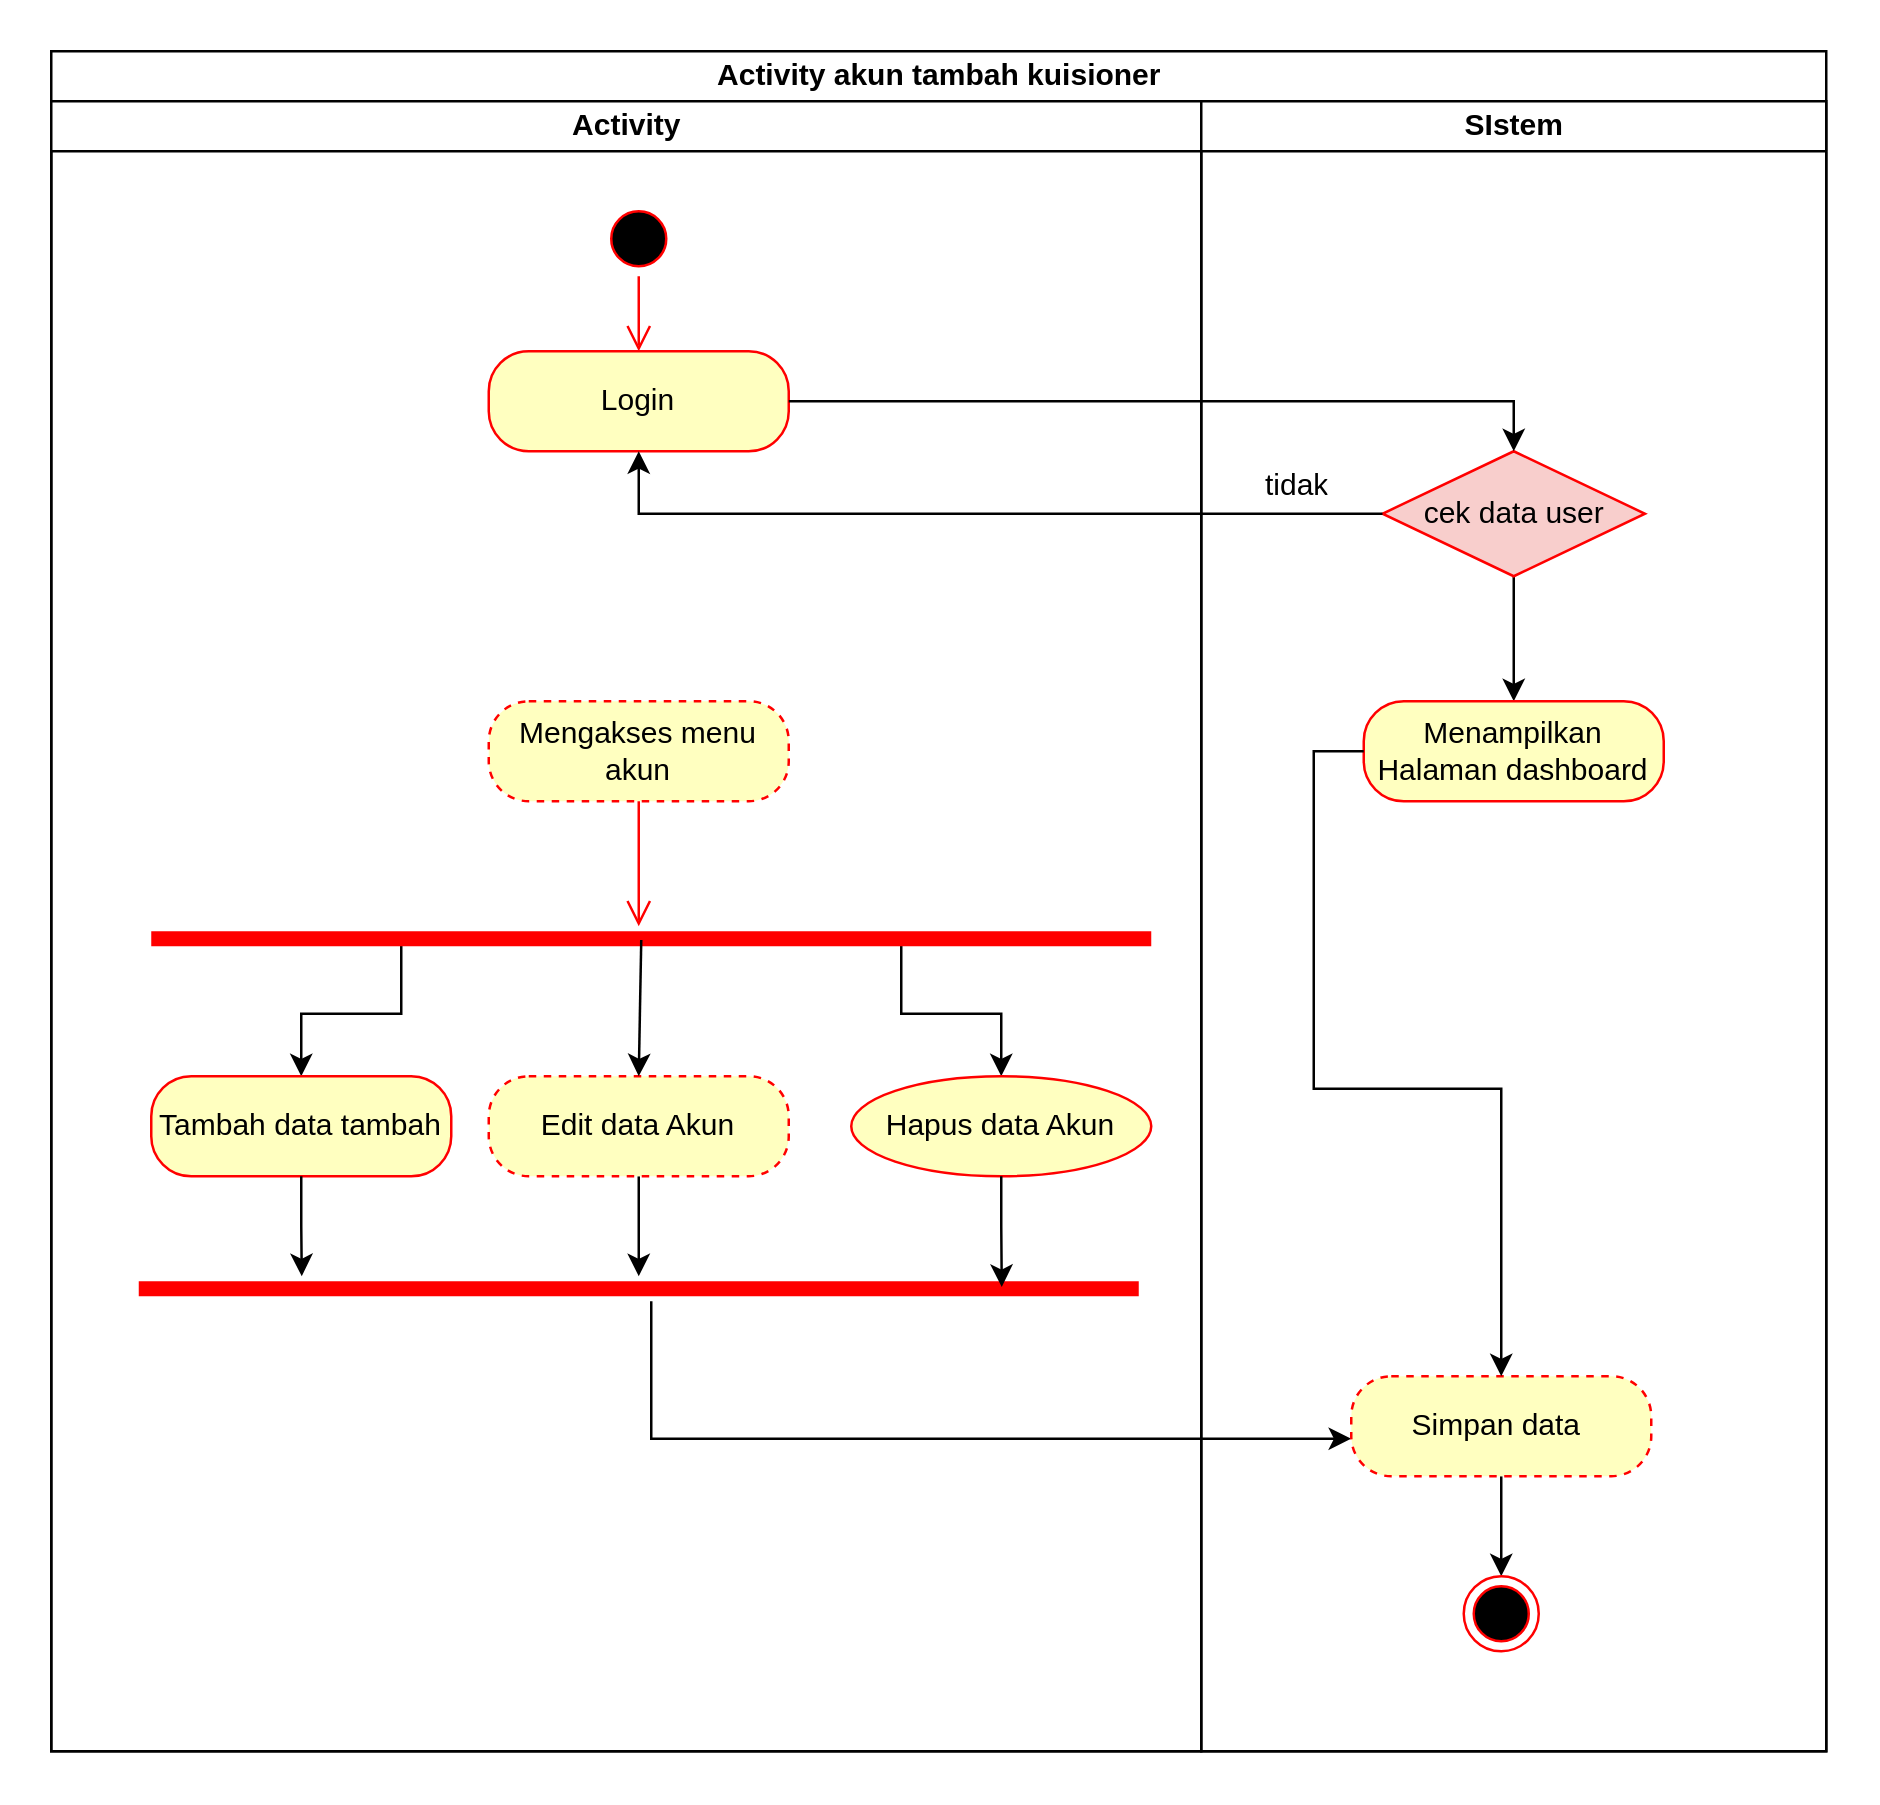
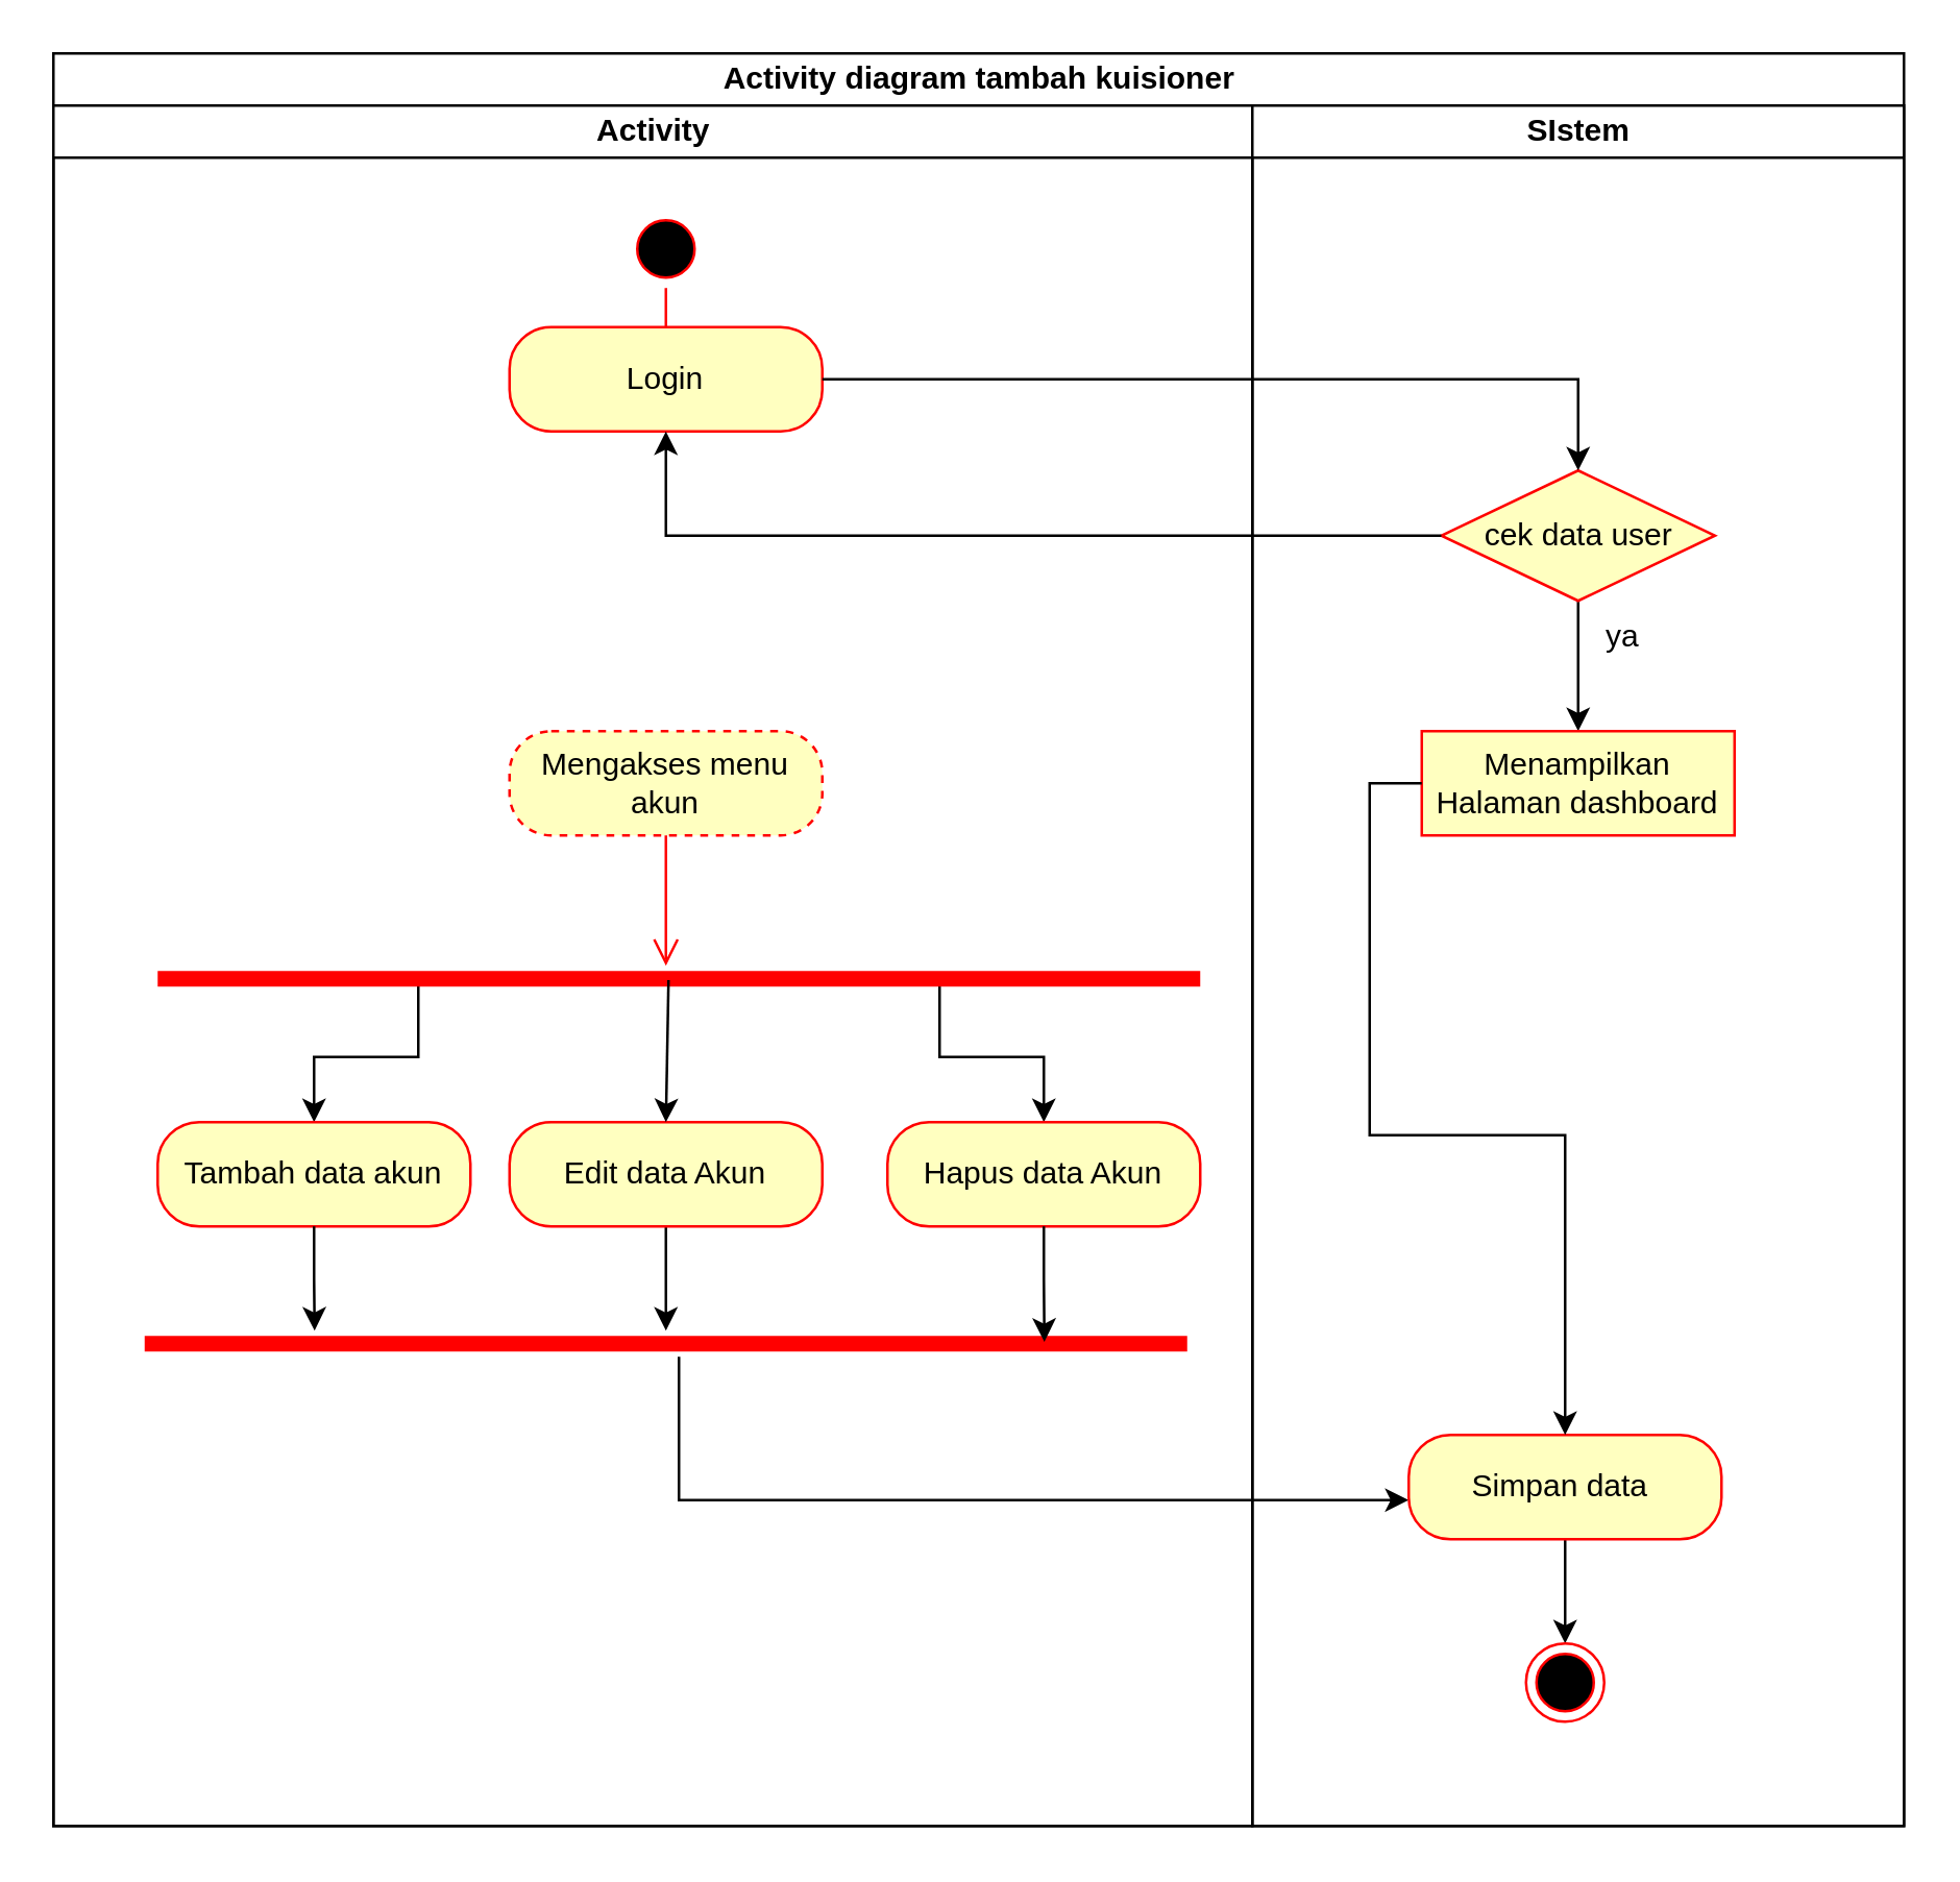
- <mxCell id="2" value="Activity akun tambah kuisioner" style="swimlane;childLayout=stackLayout;resizeParent=1;resizeParentMax=0;startSize=20;html=1;" vertex="1" parent="1"><mxGeometry x="20" y="20" width="710" height="680" as="geometry" /></mxCell>
+ <mxCell id="2" value="Activity diagram tambah kuisioner" style="swimlane;childLayout=stackLayout;resizeParent=1;resizeParentMax=0;startSize=20;html=1;" vertex="1" parent="1"><mxGeometry x="20" y="20" width="710" height="680" as="geometry" /></mxCell>
- <mxCell id="6" value="Login" style="rounded=1;whiteSpace=wrap;html=1;arcSize=40;fontColor=#000000;fillColor=#ffffc0;strokeColor=#ff0000;" vertex="1" parent="3"><mxGeometry x="175.0" y="100" width="120" height="40" as="geometry" /></mxCell>
+ <mxCell id="6" value="Login" style="rounded=1;whiteSpace=wrap;html=1;arcSize=40;fontColor=#000000;fillColor=#ffffc0;strokeColor=#ff0000;" vertex="1" parent="3"><mxGeometry x="175.0" y="85" width="120" height="40" as="geometry" /></mxCell>
- <mxCell id="25" value="tidak" style="text;strokeColor=none;fillColor=none;spacingLeft=4;spacingRight=4;overflow=hidden;rotatable=0;points=[[0,0.5],[1,0.5]];portConstraint=eastwest;fontSize=12;whiteSpace=wrap;html=1;" vertex="1" parent="21"><mxGeometry x="20.0" y="140" width="40" height="30" as="geometry" /></mxCell>
- <mxCell id="23" value="cek data user" style="rhombus;whiteSpace=wrap;html=1;fontColor=#000000;fillColor=#f8cecc;strokeColor=#ff0000;" vertex="1" parent="21"><mxGeometry x="72.5" y="140" width="105" height="50" as="geometry" /></mxCell>
+ <mxCell id="23" value="cek data user" style="rhombus;whiteSpace=wrap;html=1;fontColor=#000000;fillColor=#ffffc0;strokeColor=#ff0000;" vertex="1" parent="21"><mxGeometry x="72.5" y="140" width="105" height="50" as="geometry" /></mxCell>
+ <mxCell id="24" value="ya" style="text;strokeColor=none;fillColor=none;spacingLeft=4;spacingRight=4;overflow=hidden;rotatable=0;points=[[0,0.5],[1,0.5]];portConstraint=eastwest;fontSize=12;whiteSpace=wrap;html=1;" vertex="1" parent="21"><mxGeometry x="130.0" y="190" width="40" height="30" as="geometry" /></mxCell>
- <mxCell id="26" value="Menampilkan Halaman dashboard" style="rounded=1;whiteSpace=wrap;html=1;arcSize=40;fontColor=#000000;fillColor=#ffffc0;strokeColor=#ff0000;" vertex="1" parent="21"><mxGeometry x="65.0" y="240" width="120" height="40" as="geometry" /></mxCell>
+ <mxCell id="26" value="Menampilkan Halaman dashboard" style="whiteSpace=wrap;html=1;arcSize=40;fontColor=#000000;fillColor=#ffffc0;strokeColor=#ff0000;rounded=0;" vertex="1" parent="21"><mxGeometry x="65.0" y="240" width="120" height="40" as="geometry" /></mxCell>
- <mxCell id="12" value="Tambah data tambah" style="rounded=1;whiteSpace=wrap;html=1;arcSize=40;fontColor=#000000;fillColor=#ffffc0;strokeColor=#ff0000;" vertex="1" parent="3"><mxGeometry x="40.0" y="390" width="120" height="40" as="geometry" /></mxCell>
+ <mxCell id="12" value="Tambah data akun" style="rounded=1;whiteSpace=wrap;html=1;arcSize=40;fontColor=#000000;fillColor=#ffffc0;strokeColor=#ff0000;" vertex="1" parent="3"><mxGeometry x="40.0" y="390" width="120" height="40" as="geometry" /></mxCell>
- <mxCell id="14" value="Edit data Akun" style="rounded=1;whiteSpace=wrap;html=1;arcSize=40;fontColor=#000000;fillColor=#ffffc0;strokeColor=#ff0000;dashed=1;" vertex="1" parent="3"><mxGeometry x="175.0" y="390" width="120" height="40" as="geometry" /></mxCell>
+ <mxCell id="14" value="Edit data Akun" style="rounded=1;whiteSpace=wrap;html=1;arcSize=40;fontColor=#000000;fillColor=#ffffc0;strokeColor=#ff0000;" vertex="1" parent="3"><mxGeometry x="175.0" y="390" width="120" height="40" as="geometry" /></mxCell>
- <mxCell id="15" value="Hapus data Akun" style="ellipse;whiteSpace=wrap;html=1;arcSize=40;fontColor=#000000;fillColor=#ffffc0;strokeColor=#ff0000;" vertex="1" parent="3"><mxGeometry x="320.0" y="390" width="120" height="40" as="geometry" /></mxCell>
+ <mxCell id="15" value="Hapus data Akun" style="rounded=1;whiteSpace=wrap;html=1;arcSize=40;fontColor=#000000;fillColor=#ffffc0;strokeColor=#ff0000;" vertex="1" parent="3"><mxGeometry x="320.0" y="390" width="120" height="40" as="geometry" /></mxCell>
- <mxCell id="28" value="Simpan data&amp;nbsp;" style="rounded=1;whiteSpace=wrap;html=1;arcSize=40;fontColor=#000000;fillColor=#ffffc0;strokeColor=#ff0000;dashed=1;" vertex="1" parent="21"><mxGeometry x="60.0" y="510" width="120" height="40" as="geometry" /></mxCell>
+ <mxCell id="28" value="Simpan data&amp;nbsp;" style="rounded=1;whiteSpace=wrap;html=1;arcSize=40;fontColor=#000000;fillColor=#ffffc0;strokeColor=#ff0000;" vertex="1" parent="21"><mxGeometry x="60.0" y="510" width="120" height="40" as="geometry" /></mxCell>
